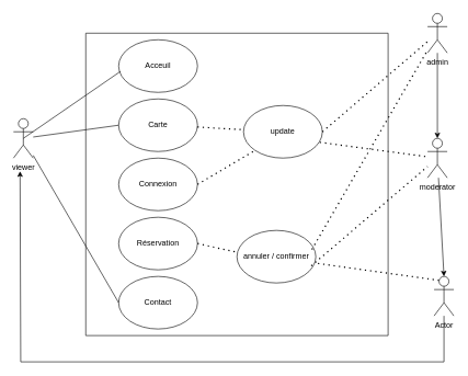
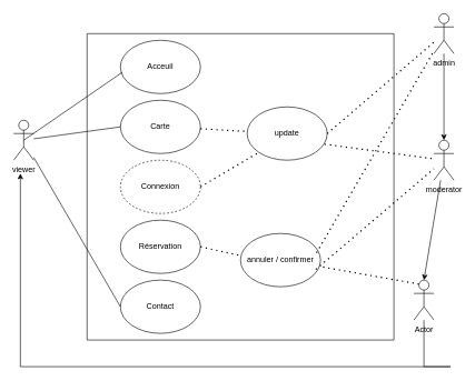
- <mxCell id="8" value="Connexion" style="ellipse;whiteSpace=wrap;html=1;" vertex="1" parent="2"><mxGeometry x="50" y="190" width="120" height="80" as="geometry" /></mxCell>
+ <mxCell id="8" value="Connexion" style="ellipse;whiteSpace=wrap;html=1;dashed=1;" vertex="1" parent="2"><mxGeometry x="50" y="190" width="120" height="80" as="geometry" /></mxCell>
- <mxCell id="18" value="Actor" style="shape=umlActor;verticalLabelPosition=bottom;verticalAlign=top;html=1;outlineConnect=0;" vertex="1" parent="1"><mxGeometry x="660" y="420" width="30" height="60" as="geometry" /></mxCell>
+ <mxCell id="18" value="Actor" style="shape=umlActor;verticalLabelPosition=bottom;verticalAlign=top;html=1;outlineConnect=0;" vertex="1" parent="1"><mxGeometry x="620" y="420" width="30" height="60" as="geometry" /></mxCell>
